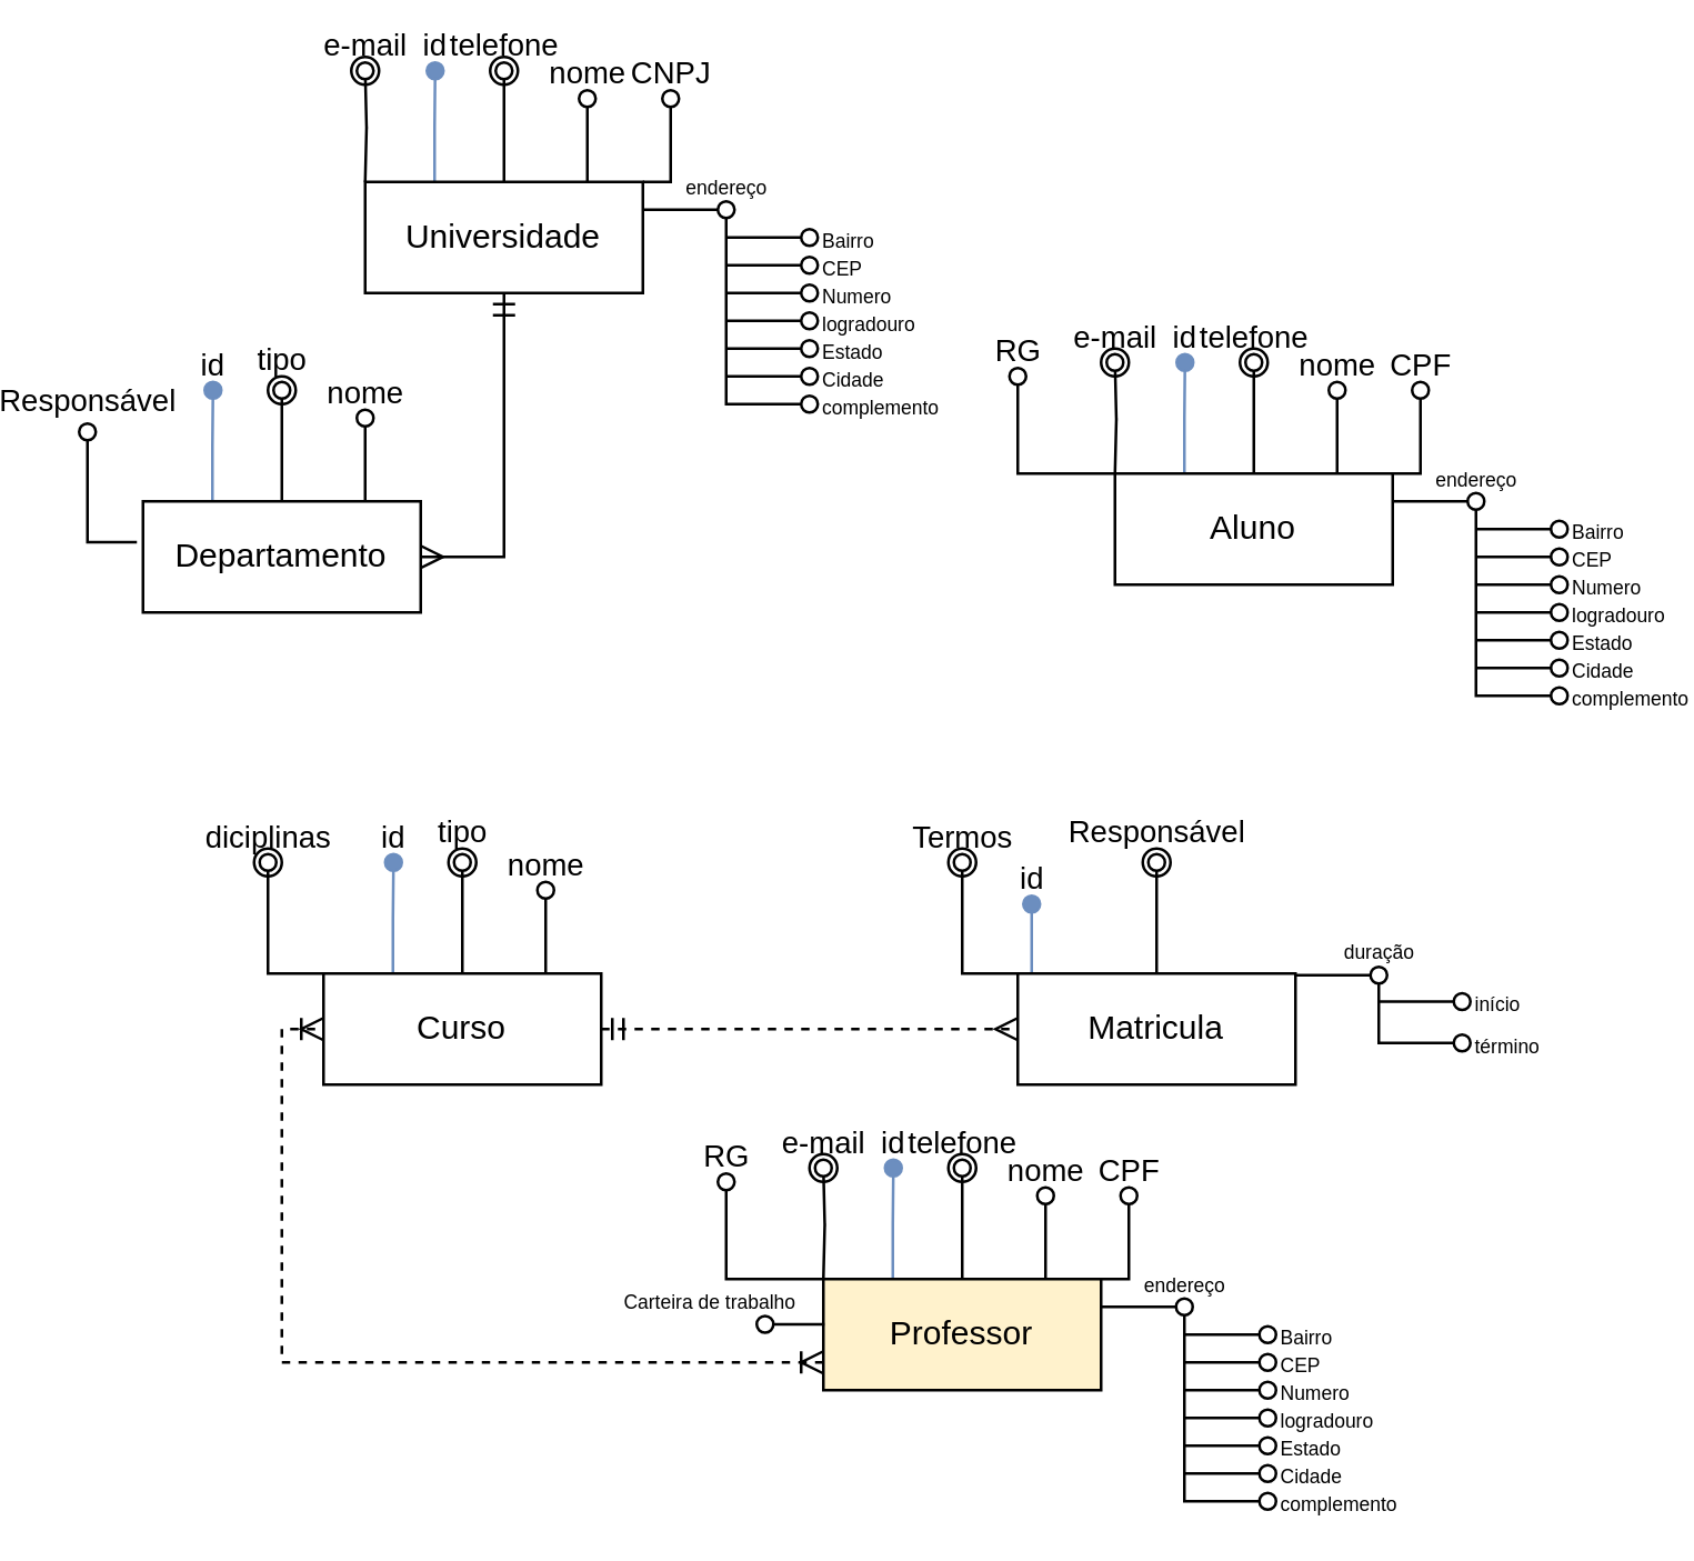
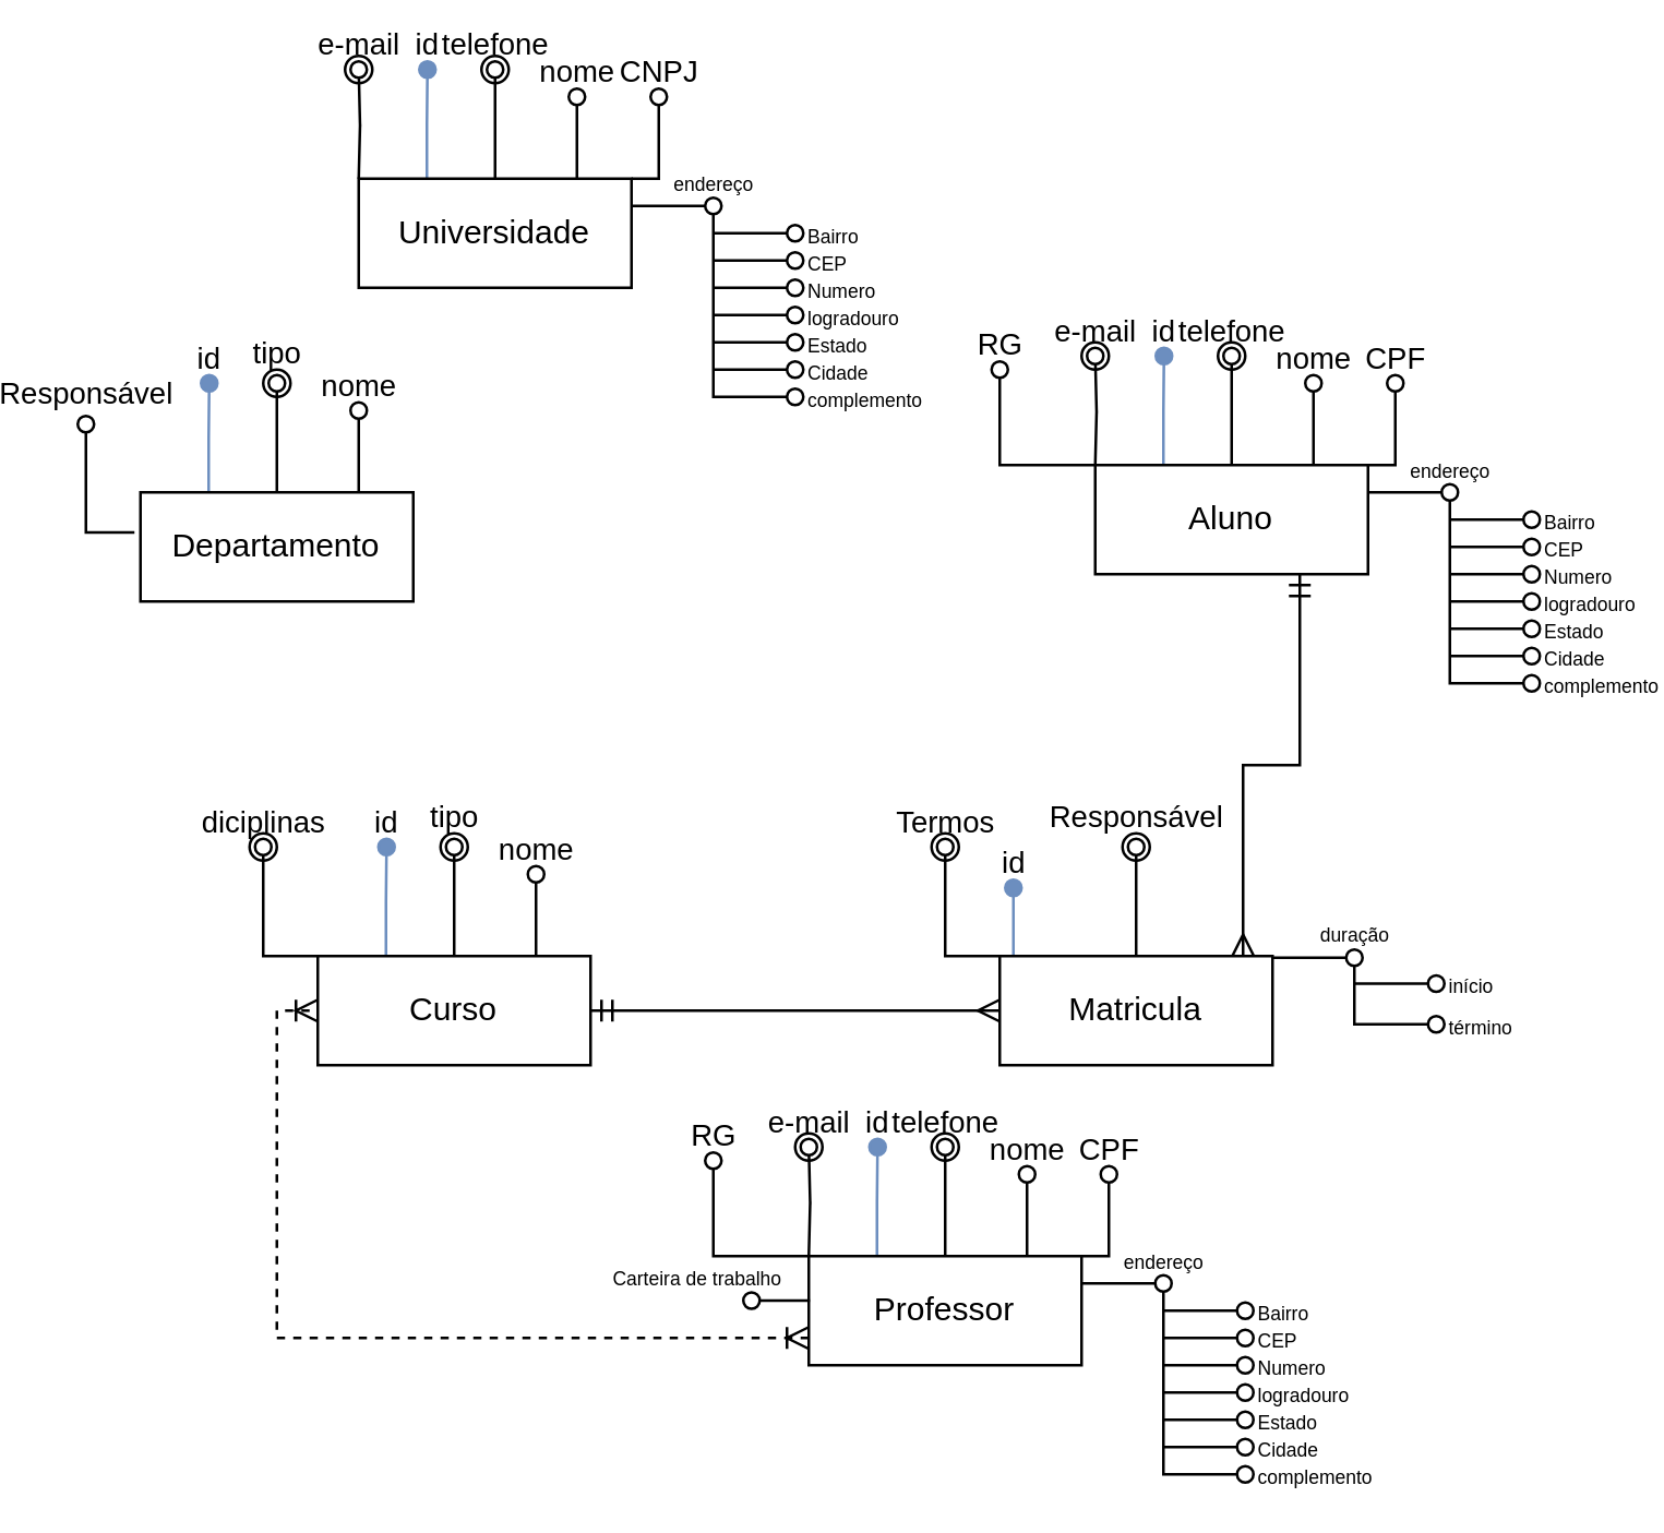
- <mxCell id="77" value="" style="fontSize=12;html=1;endArrow=ERmandOne;rounded=0;edgeStyle=elbowEdgeStyle;entryX=0.5;entryY=1;entryDx=0;entryDy=0;exitX=1;exitY=0.5;exitDx=0;exitDy=0;startArrow=ERmany;startFill=0;endFill=0;" edge="1" parent="1" source="73" target="7"><mxGeometry width="100" height="100" relative="1" as="geometry"><mxPoint x="170" y="220" as="sourcePoint" /><mxPoint x="220" y="145" as="targetPoint" /><Array as="points"><mxPoint x="170" y="155" /></Array></mxGeometry></mxCell>
+ <mxCell id="63" style="edgeStyle=orthogonalEdgeStyle;rounded=0;orthogonalLoop=1;jettySize=auto;html=1;exitX=0.892;exitY=0.003;exitDx=0;exitDy=0;entryX=0.75;entryY=1;entryDx=0;entryDy=0;endArrow=ERmandOne;endFill=0;startArrow=ERmany;startFill=0;exitPerimeter=0;" edge="1" parent="1" source="64" target="31"><mxGeometry relative="1" as="geometry" /></mxCell>
- <mxCell id="19" style="edgeStyle=orthogonalEdgeStyle;rounded=0;orthogonalLoop=1;jettySize=auto;html=1;entryX=0;entryY=0.5;entryDx=0;entryDy=0;endArrow=ERmany;endFill=0;startArrow=ERmandOne;startFill=0;dashed=1;" edge="1" parent="1" source="20" target="64"><mxGeometry relative="1" as="geometry" /></mxCell>
+ <mxCell id="19" style="edgeStyle=orthogonalEdgeStyle;rounded=0;orthogonalLoop=1;jettySize=auto;html=1;entryX=0;entryY=0.5;entryDx=0;entryDy=0;endArrow=ERmany;endFill=0;startArrow=ERmandOne;startFill=0;" edge="1" parent="1" source="20" target="64"><mxGeometry relative="1" as="geometry" /></mxCell>
- <mxCell id="48" value="Professor" style="whiteSpace=wrap;html=1;align=center;fillColor=#fff2cc;" vertex="1" parent="1"><mxGeometry x="285" y="460" width="100" height="40" as="geometry" /></mxCell>
+ <mxCell id="48" value="Professor" style="whiteSpace=wrap;html=1;align=center;" vertex="1" parent="1"><mxGeometry x="285" y="460" width="100" height="40" as="geometry" /></mxCell>
